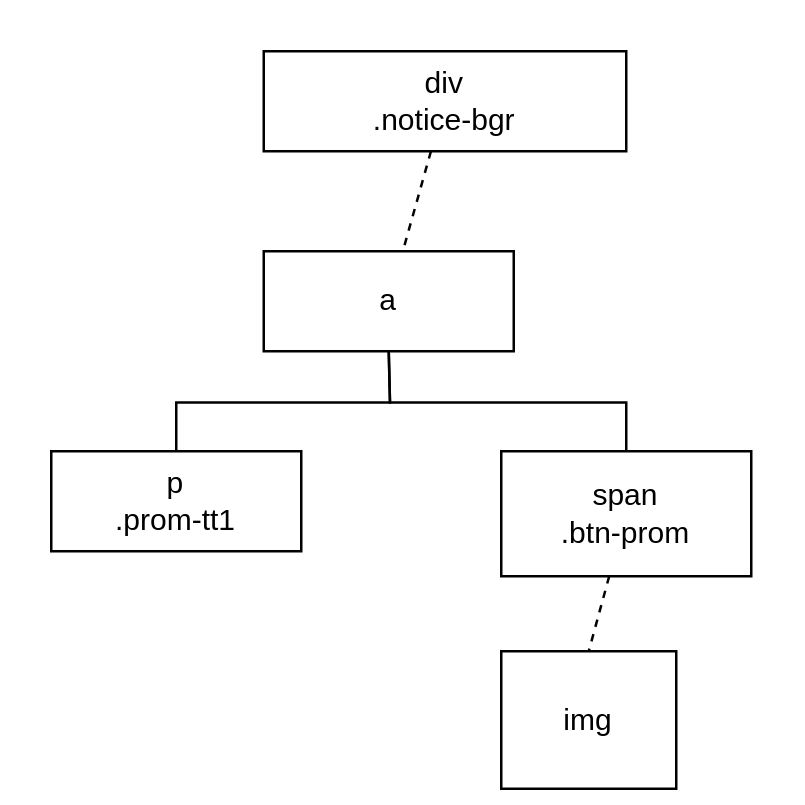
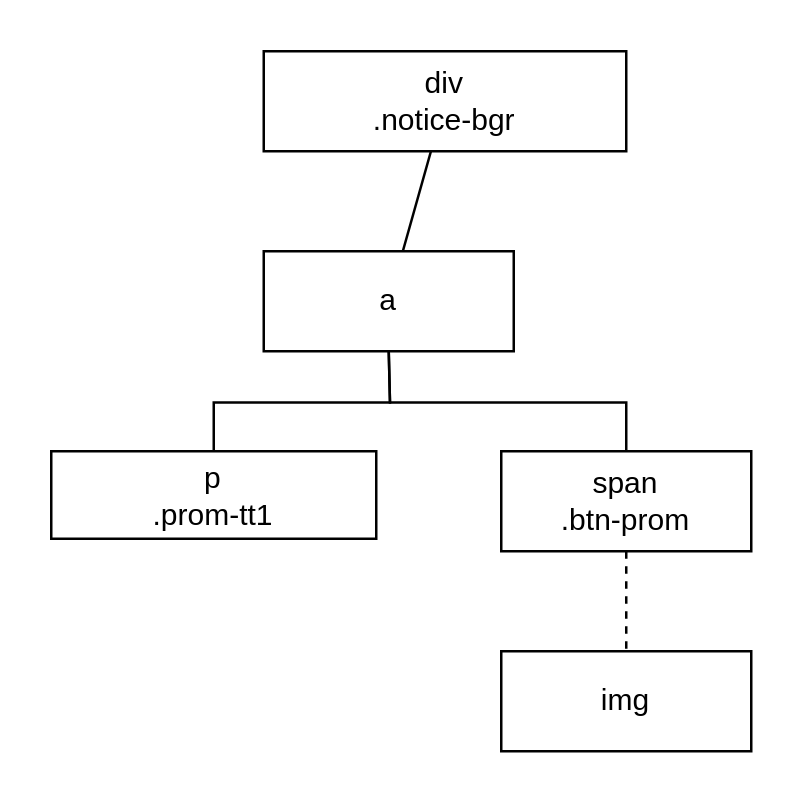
- <mxCell id="2" value="" style="edgeStyle=none;rounded=0;html=1;endArrow=none;endFill=0;dashed=1;" parent="1" source="3" target="4" edge="1"><mxGeometry relative="1" as="geometry" /></mxCell>
+ <mxCell id="2" value="" style="edgeStyle=none;rounded=0;html=1;endArrow=none;endFill=0;" parent="1" source="3" target="4" edge="1"><mxGeometry relative="1" as="geometry" /></mxCell>
- <mxCell id="6" value="p&lt;br&gt;.prom-tt1" style="rounded=0;whiteSpace=wrap;html=1;" vertex="1" parent="1"><mxGeometry x="20" y="180" width="100" height="40" as="geometry" /></mxCell>
+ <mxCell id="6" value="p&lt;br&gt;.prom-tt1" style="rounded=0;whiteSpace=wrap;html=1;" vertex="1" parent="1"><mxGeometry x="20" y="180" width="130" height="35" as="geometry" /></mxCell>
- <mxCell id="9" value="span&lt;br&gt;.btn-prom" style="rounded=0;whiteSpace=wrap;html=1;" vertex="1" parent="1"><mxGeometry x="200" y="180" width="100" height="50" as="geometry" /></mxCell>
+ <mxCell id="9" value="span&lt;br&gt;.btn-prom" style="rounded=0;whiteSpace=wrap;html=1;" vertex="1" parent="1"><mxGeometry x="200" y="180" width="100" height="40" as="geometry" /></mxCell>
- <mxCell id="10" value="img" style="rounded=0;whiteSpace=wrap;html=1;" vertex="1" parent="1"><mxGeometry x="200" y="260" width="70" height="55" as="geometry" /></mxCell>
+ <mxCell id="10" value="img" style="rounded=0;whiteSpace=wrap;html=1;" vertex="1" parent="1"><mxGeometry x="200" y="260" width="100" height="40" as="geometry" /></mxCell>
